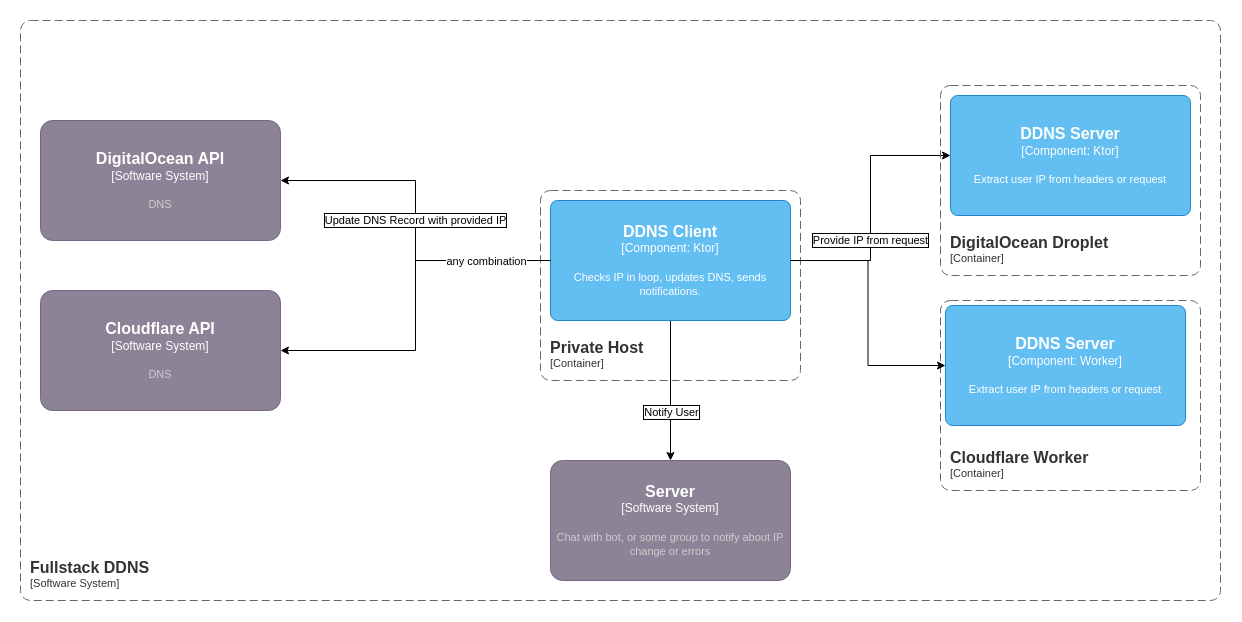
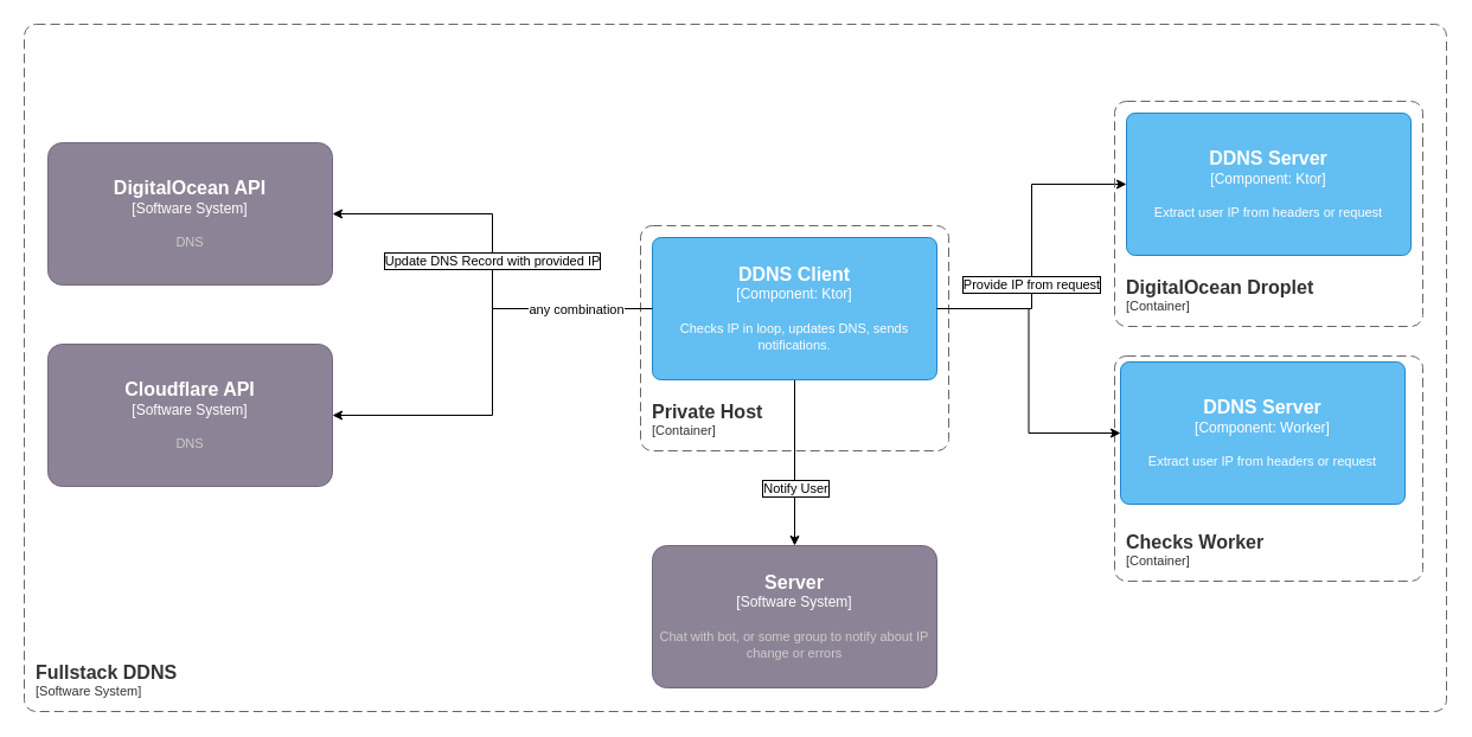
- <mxCell id="18" value="&lt;font style=&quot;font-size: 16px&quot;&gt;&lt;b&gt;&lt;div style=&quot;text-align: left&quot;&gt;Cloudflare Worker&lt;/div&gt;&lt;/b&gt;&lt;/font&gt;&lt;div style=&quot;text-align: left&quot;&gt;[Container]&lt;/div&gt;" style="rounded=1;fontSize=11;whiteSpace=wrap;html=1;dashed=1;arcSize=20;fillColor=none;strokeColor=#666666;fontColor=#333333;labelBackgroundColor=none;align=left;verticalAlign=bottom;labelBorderColor=none;spacingTop=0;spacing=10;dashPattern=8 4;metaEdit=1;rotatable=0;perimeter=rectanglePerimeter;noLabel=0;labelPadding=0;allowArrows=0;connectable=0;expand=0;recursiveResize=0;editable=1;pointerEvents=0;absoluteArcSize=1;points=[[0.25,0,0],[0.5,0,0],[0.75,0,0],[1,0.25,0],[1,0.5,0],[1,0.75,0],[0.75,1,0],[0.5,1,0],[0.25,1,0],[0,0.75,0],[0,0.5,0],[0,0.25,0]];" vertex="1" parent="17"><mxGeometry width="260" height="190" as="geometry" /></mxCell>
+ <mxCell id="18" value="&lt;font style=&quot;font-size: 16px&quot;&gt;&lt;b&gt;&lt;div style=&quot;text-align: left&quot;&gt;Checks Worker&lt;/div&gt;&lt;/b&gt;&lt;/font&gt;&lt;div style=&quot;text-align: left&quot;&gt;[Container]&lt;/div&gt;" style="rounded=1;fontSize=11;whiteSpace=wrap;html=1;dashed=1;arcSize=20;fillColor=none;strokeColor=#666666;fontColor=#333333;labelBackgroundColor=none;align=left;verticalAlign=bottom;labelBorderColor=none;spacingTop=0;spacing=10;dashPattern=8 4;metaEdit=1;rotatable=0;perimeter=rectanglePerimeter;noLabel=0;labelPadding=0;allowArrows=0;connectable=0;expand=0;recursiveResize=0;editable=1;pointerEvents=0;absoluteArcSize=1;points=[[0.25,0,0],[0.5,0,0],[0.75,0,0],[1,0.25,0],[1,0.5,0],[1,0.75,0],[0.75,1,0],[0.5,1,0],[0.25,1,0],[0,0.75,0],[0,0.5,0],[0,0.25,0]];" vertex="1" parent="17"><mxGeometry width="260" height="190" as="geometry" /></mxCell>
